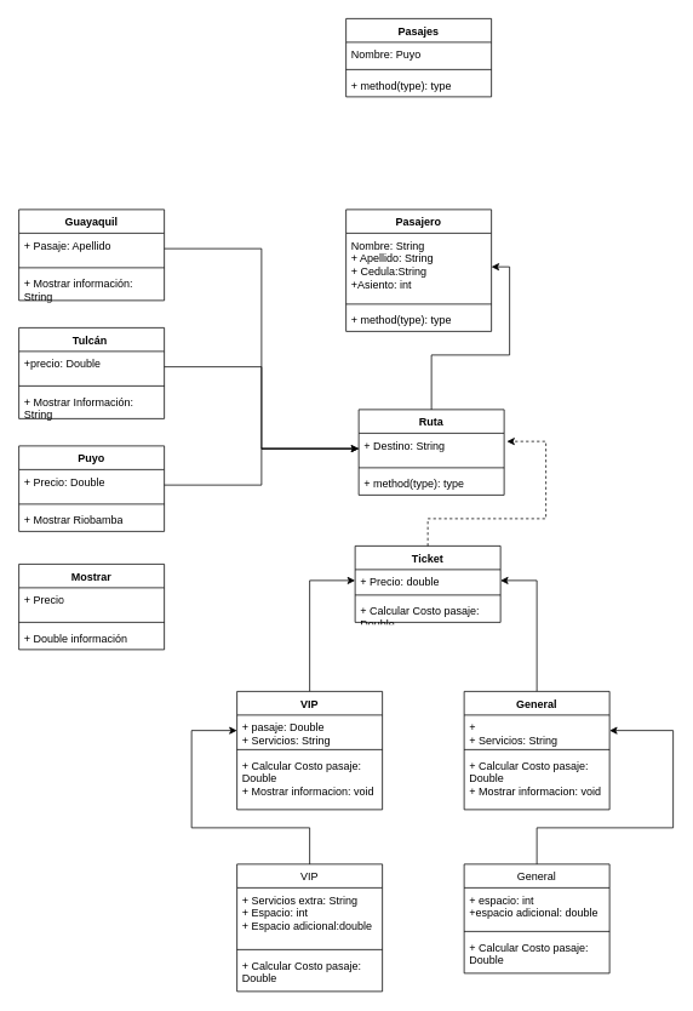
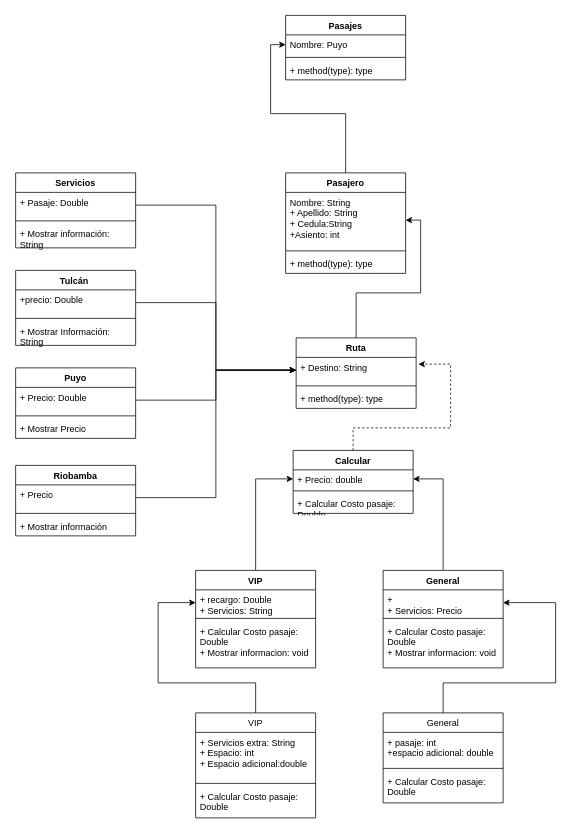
+ <mxCell id="14" style="edgeStyle=orthogonalEdgeStyle;rounded=0;orthogonalLoop=1;jettySize=auto;html=1;exitX=0.5;exitY=0;exitDx=0;exitDy=0;entryX=0;entryY=0.5;entryDx=0;entryDy=0;" edge="1" parent="1" source="15" target="3"><mxGeometry relative="1" as="geometry" /></mxCell>
- <mxCell id="43" value="&lt;div&gt;Guayaquil&lt;/div&gt;" style="swimlane;fontStyle=1;align=center;verticalAlign=top;childLayout=stackLayout;horizontal=1;startSize=26;horizontalStack=0;resizeParent=1;resizeParentMax=0;resizeLast=0;collapsible=1;marginBottom=0;whiteSpace=wrap;html=1;" vertex="1" parent="1"><mxGeometry x="20" y="230" width="160" height="100" as="geometry" /></mxCell>
+ <mxCell id="43" value="&lt;div&gt;Servicios&lt;/div&gt;" style="swimlane;fontStyle=1;align=center;verticalAlign=top;childLayout=stackLayout;horizontal=1;startSize=26;horizontalStack=0;resizeParent=1;resizeParentMax=0;resizeLast=0;collapsible=1;marginBottom=0;whiteSpace=wrap;html=1;" vertex="1" parent="1"><mxGeometry x="20" y="230" width="160" height="100" as="geometry" /></mxCell>
- <mxCell id="44" value="&lt;div&gt;+ Pasaje: Apellido&lt;/div&gt;" style="text;strokeColor=none;fillColor=none;align=left;verticalAlign=top;spacingLeft=4;spacingRight=4;overflow=hidden;rotatable=0;points=[[0,0.5],[1,0.5]];portConstraint=eastwest;whiteSpace=wrap;html=1;" vertex="1" parent="43"><mxGeometry y="26" width="160" height="34" as="geometry" /></mxCell>
+ <mxCell id="44" value="&lt;div&gt;+ Pasaje: Double&lt;/div&gt;" style="text;strokeColor=none;fillColor=none;align=left;verticalAlign=top;spacingLeft=4;spacingRight=4;overflow=hidden;rotatable=0;points=[[0,0.5],[1,0.5]];portConstraint=eastwest;whiteSpace=wrap;html=1;" vertex="1" parent="43"><mxGeometry y="26" width="160" height="34" as="geometry" /></mxCell>
- <mxCell id="38" value="+ Mostrar Riobamba" style="text;strokeColor=none;fillColor=none;align=left;verticalAlign=top;spacingLeft=4;spacingRight=4;overflow=hidden;rotatable=0;points=[[0,0.5],[1,0.5]];portConstraint=eastwest;whiteSpace=wrap;html=1;" vertex="1" parent="35"><mxGeometry y="68" width="160" height="26" as="geometry" /></mxCell>
+ <mxCell id="38" value="+ Mostrar Precio" style="text;strokeColor=none;fillColor=none;align=left;verticalAlign=top;spacingLeft=4;spacingRight=4;overflow=hidden;rotatable=0;points=[[0,0.5],[1,0.5]];portConstraint=eastwest;whiteSpace=wrap;html=1;" vertex="1" parent="35"><mxGeometry y="68" width="160" height="26" as="geometry" /></mxCell>
- <mxCell id="10" value="&lt;div&gt;Ticket&lt;/div&gt;" style="swimlane;fontStyle=1;align=center;verticalAlign=top;childLayout=stackLayout;horizontal=1;startSize=26;horizontalStack=0;resizeParent=1;resizeParentMax=0;resizeLast=0;collapsible=1;marginBottom=0;whiteSpace=wrap;html=1;" vertex="1" parent="1"><mxGeometry x="390" y="600" width="160" height="84" as="geometry" /></mxCell>
+ <mxCell id="10" value="&lt;div&gt;Calcular&lt;/div&gt;" style="swimlane;fontStyle=1;align=center;verticalAlign=top;childLayout=stackLayout;horizontal=1;startSize=26;horizontalStack=0;resizeParent=1;resizeParentMax=0;resizeLast=0;collapsible=1;marginBottom=0;whiteSpace=wrap;html=1;" vertex="1" parent="1"><mxGeometry x="390" y="600" width="160" height="84" as="geometry" /></mxCell>
- <mxCell id="30" value="&lt;div&gt;Mostrar&lt;/div&gt;" style="swimlane;fontStyle=1;align=center;verticalAlign=top;childLayout=stackLayout;horizontal=1;startSize=26;horizontalStack=0;resizeParent=1;resizeParentMax=0;resizeLast=0;collapsible=1;marginBottom=0;whiteSpace=wrap;html=1;" vertex="1" parent="1"><mxGeometry x="20" y="620" width="160" height="94" as="geometry" /></mxCell>
+ <mxCell id="30" value="&lt;div&gt;Riobamba&lt;/div&gt;" style="swimlane;fontStyle=1;align=center;verticalAlign=top;childLayout=stackLayout;horizontal=1;startSize=26;horizontalStack=0;resizeParent=1;resizeParentMax=0;resizeLast=0;collapsible=1;marginBottom=0;whiteSpace=wrap;html=1;" vertex="1" parent="1"><mxGeometry x="20" y="620" width="160" height="94" as="geometry" /></mxCell>
+ <mxCell id="50" style="edgeStyle=orthogonalEdgeStyle;rounded=0;orthogonalLoop=1;jettySize=auto;html=1;" edge="1" parent="1" source="31" target="7"><mxGeometry relative="1" as="geometry" /></mxCell>
- <mxCell id="33" value="+ Double información&amp;nbsp;" style="text;strokeColor=none;fillColor=none;align=left;verticalAlign=top;spacingLeft=4;spacingRight=4;overflow=hidden;rotatable=0;points=[[0,0.5],[1,0.5]];portConstraint=eastwest;whiteSpace=wrap;html=1;" vertex="1" parent="30"><mxGeometry y="68" width="160" height="26" as="geometry" /></mxCell>
+ <mxCell id="33" value="+ Mostrar información&amp;nbsp;" style="text;strokeColor=none;fillColor=none;align=left;verticalAlign=top;spacingLeft=4;spacingRight=4;overflow=hidden;rotatable=0;points=[[0,0.5],[1,0.5]];portConstraint=eastwest;whiteSpace=wrap;html=1;" vertex="1" parent="30"><mxGeometry y="68" width="160" height="26" as="geometry" /></mxCell>
- <mxCell id="22" value="+ pasaje: Double&lt;div&gt;+ Servicios: String&lt;/div&gt;" style="text;strokeColor=none;fillColor=none;align=left;verticalAlign=top;spacingLeft=4;spacingRight=4;overflow=hidden;rotatable=0;points=[[0,0.5],[1,0.5]];portConstraint=eastwest;whiteSpace=wrap;html=1;" vertex="1" parent="21"><mxGeometry y="26" width="160" height="34" as="geometry" /></mxCell>
+ <mxCell id="22" value="+ recargo: Double&lt;div&gt;+ Servicios: String&lt;/div&gt;" style="text;strokeColor=none;fillColor=none;align=left;verticalAlign=top;spacingLeft=4;spacingRight=4;overflow=hidden;rotatable=0;points=[[0,0.5],[1,0.5]];portConstraint=eastwest;whiteSpace=wrap;html=1;" vertex="1" parent="21"><mxGeometry y="26" width="160" height="34" as="geometry" /></mxCell>
- <mxCell id="27" value="+&amp;nbsp;&lt;div&gt;+ Servicios: String&lt;/div&gt;" style="text;strokeColor=none;fillColor=none;align=left;verticalAlign=top;spacingLeft=4;spacingRight=4;overflow=hidden;rotatable=0;points=[[0,0.5],[1,0.5]];portConstraint=eastwest;whiteSpace=wrap;html=1;" vertex="1" parent="26"><mxGeometry y="26" width="160" height="34" as="geometry" /></mxCell>
+ <mxCell id="27" value="+&amp;nbsp;&lt;div&gt;+ Servicios: Precio&lt;/div&gt;" style="text;strokeColor=none;fillColor=none;align=left;verticalAlign=top;spacingLeft=4;spacingRight=4;overflow=hidden;rotatable=0;points=[[0,0.5],[1,0.5]];portConstraint=eastwest;whiteSpace=wrap;html=1;" vertex="1" parent="26"><mxGeometry y="26" width="160" height="34" as="geometry" /></mxCell>
- <mxCell id="58" value="+ espacio: int&lt;div&gt;+espacio adicional: double&lt;/div&gt;" style="text;strokeColor=none;fillColor=none;align=left;verticalAlign=top;spacingLeft=4;spacingRight=4;overflow=hidden;rotatable=0;points=[[0,0.5],[1,0.5]];portConstraint=eastwest;whiteSpace=wrap;html=1;" vertex="1" parent="57"><mxGeometry y="26" width="160" height="44" as="geometry" /></mxCell>
+ <mxCell id="58" value="+ pasaje: int&lt;div&gt;+espacio adicional: double&lt;/div&gt;" style="text;strokeColor=none;fillColor=none;align=left;verticalAlign=top;spacingLeft=4;spacingRight=4;overflow=hidden;rotatable=0;points=[[0,0.5],[1,0.5]];portConstraint=eastwest;whiteSpace=wrap;html=1;" vertex="1" parent="57"><mxGeometry y="26" width="160" height="44" as="geometry" /></mxCell>
